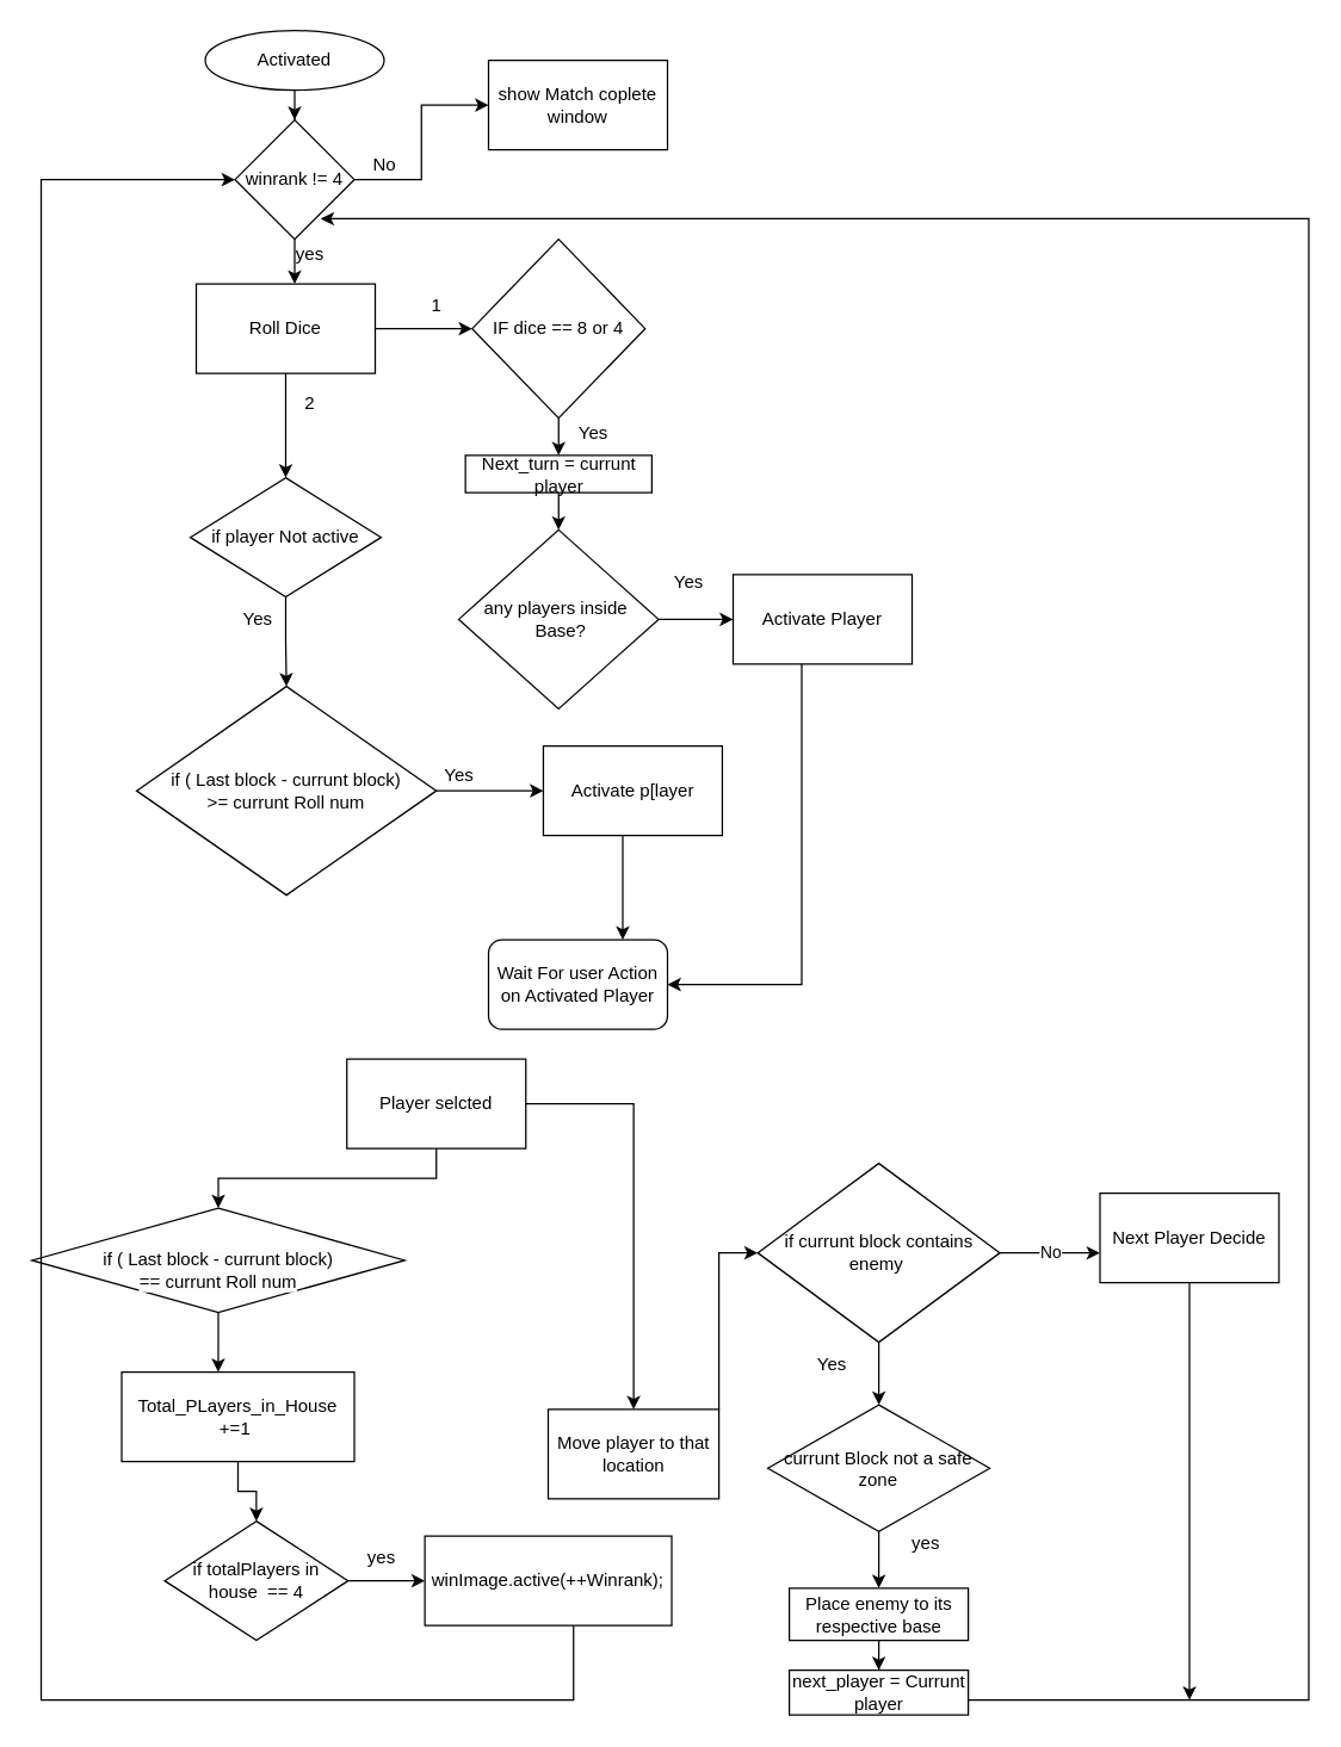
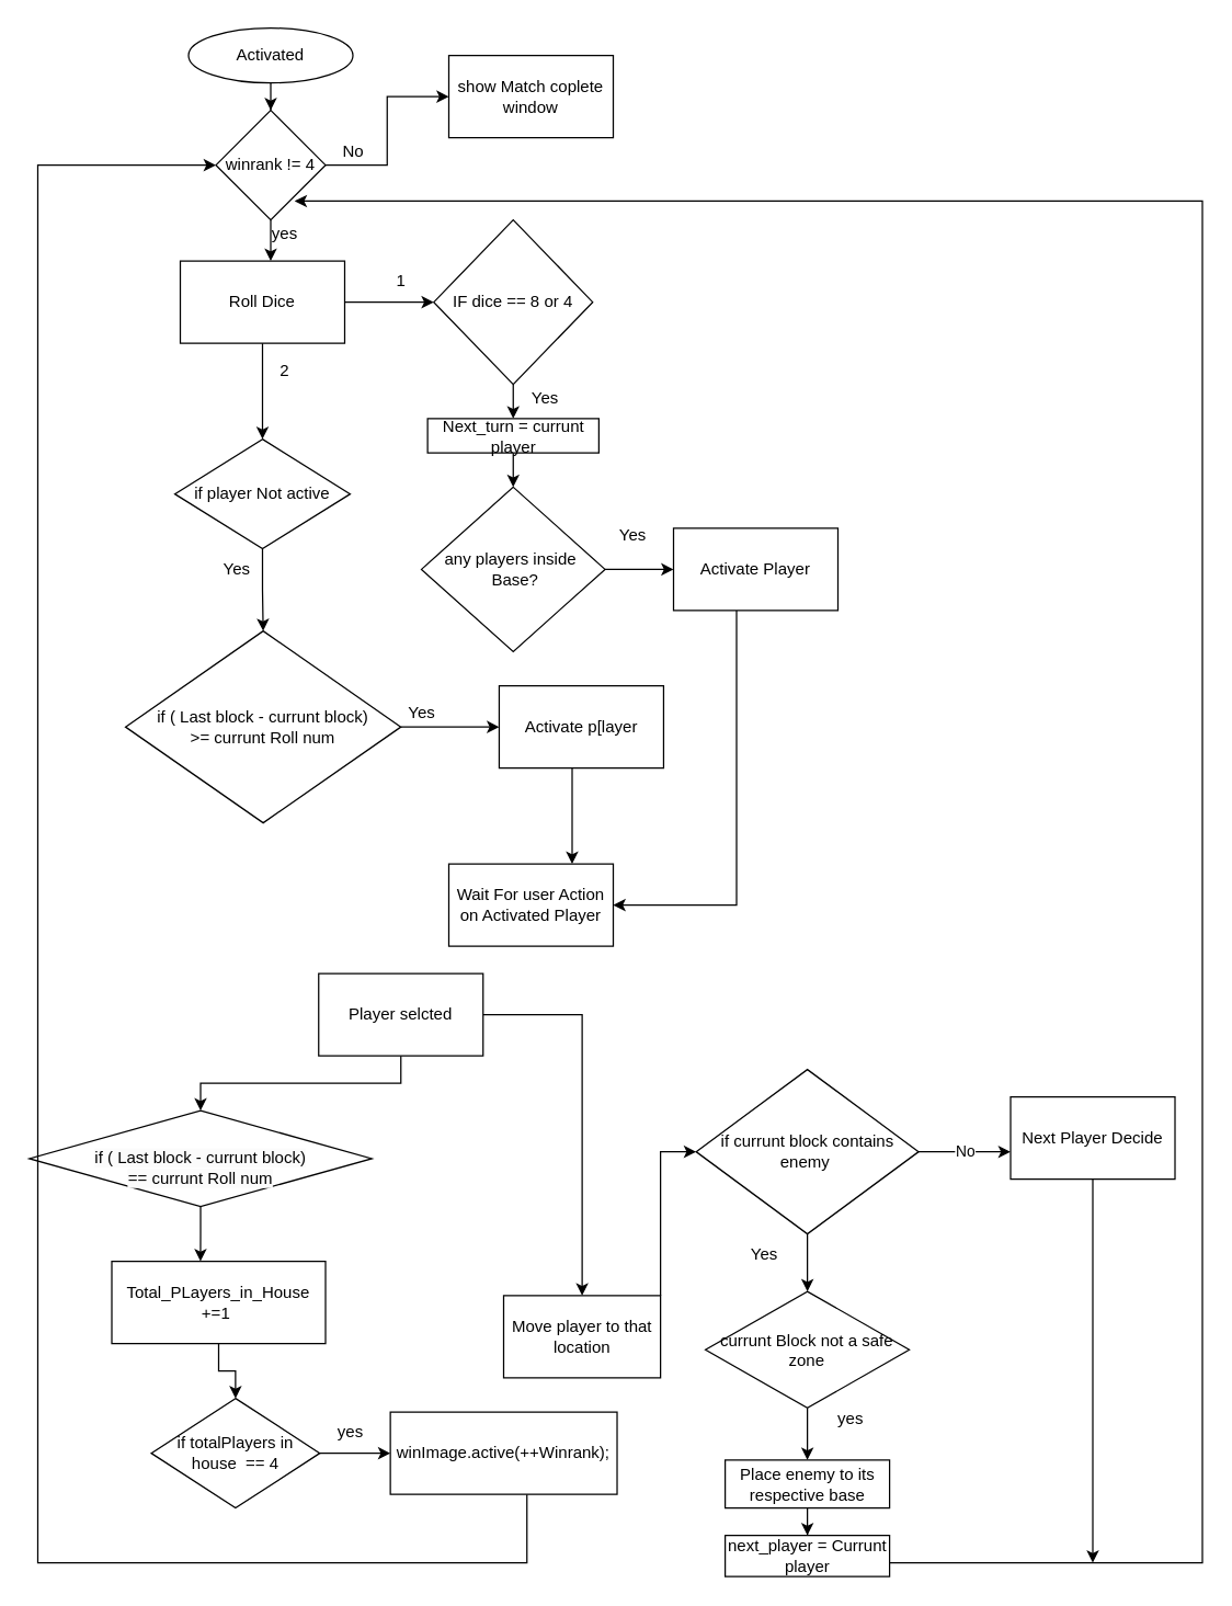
- <mxCell id="55" value="Wait For user Action on Activated Player" style="whiteSpace=wrap;html=1;rounded=1;" vertex="1" parent="1"><mxGeometry x="327" y="630" width="120" height="60" as="geometry" /></mxCell>
+ <mxCell id="55" value="Wait For user Action on Activated Player" style="whiteSpace=wrap;html=1;" vertex="1" parent="1"><mxGeometry x="327" y="630" width="120" height="60" as="geometry" /></mxCell>
